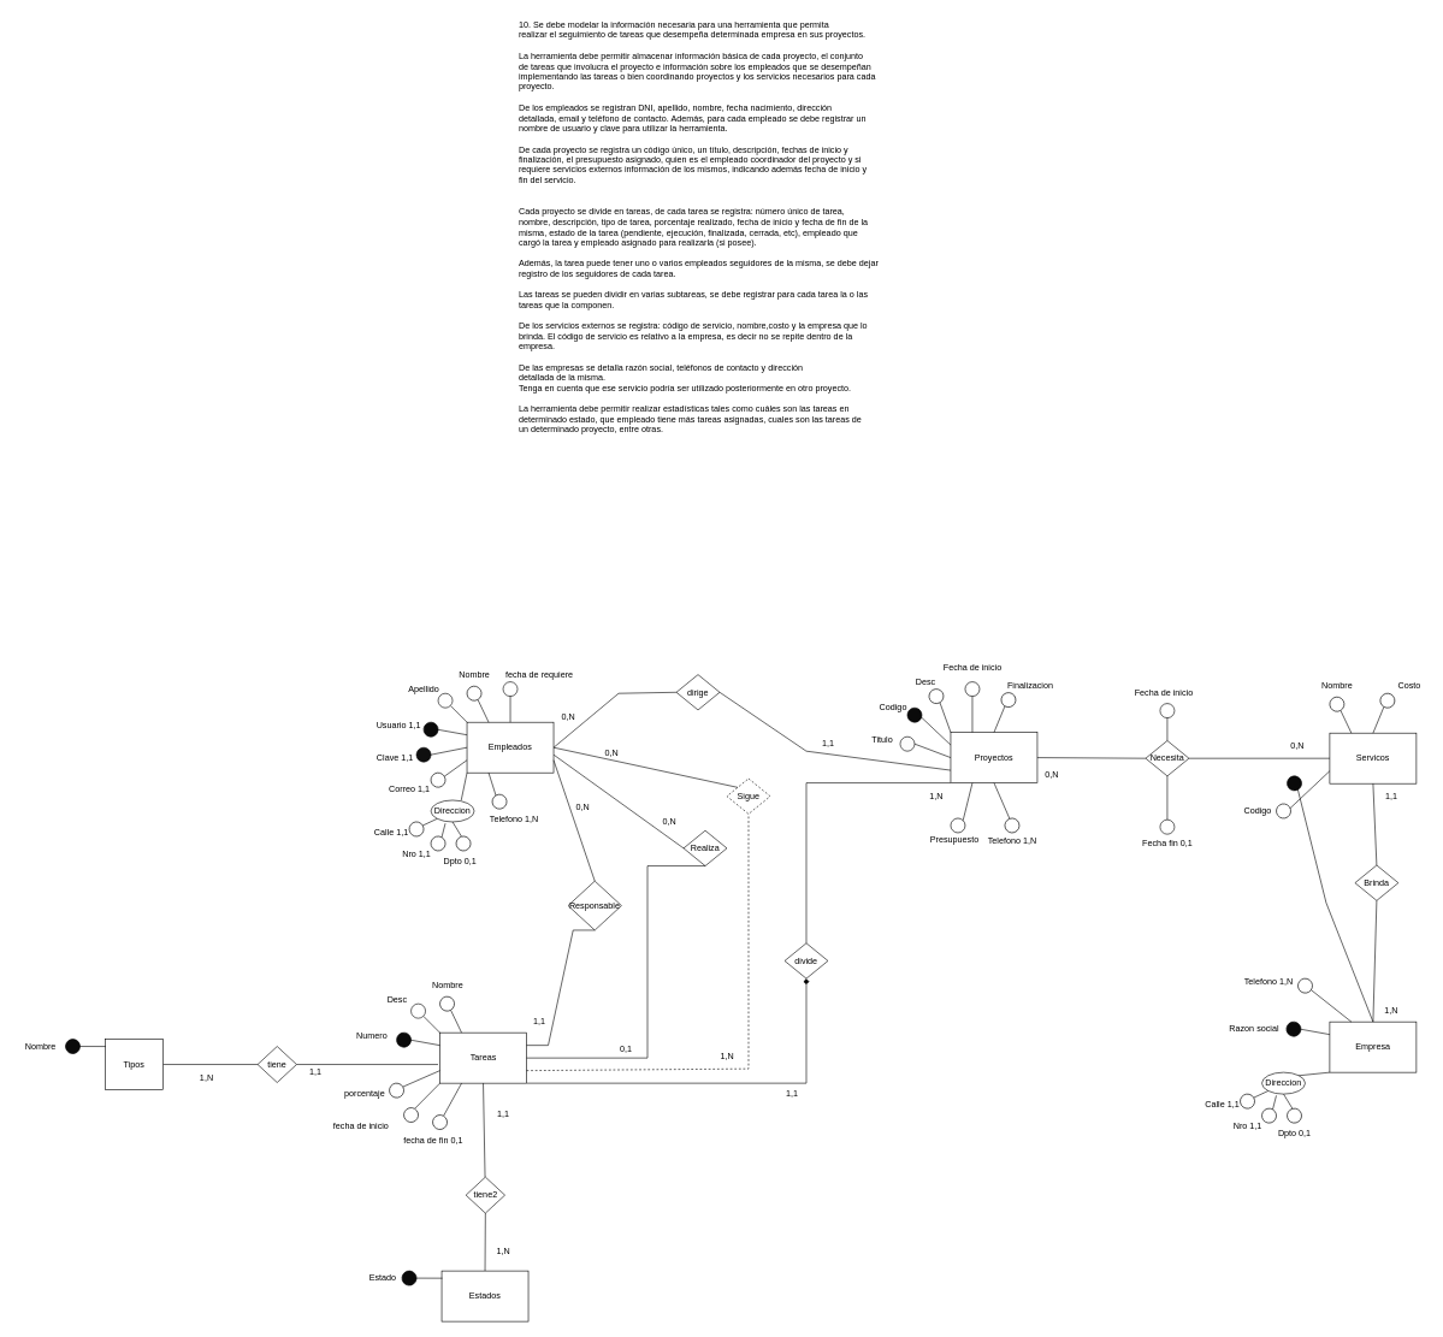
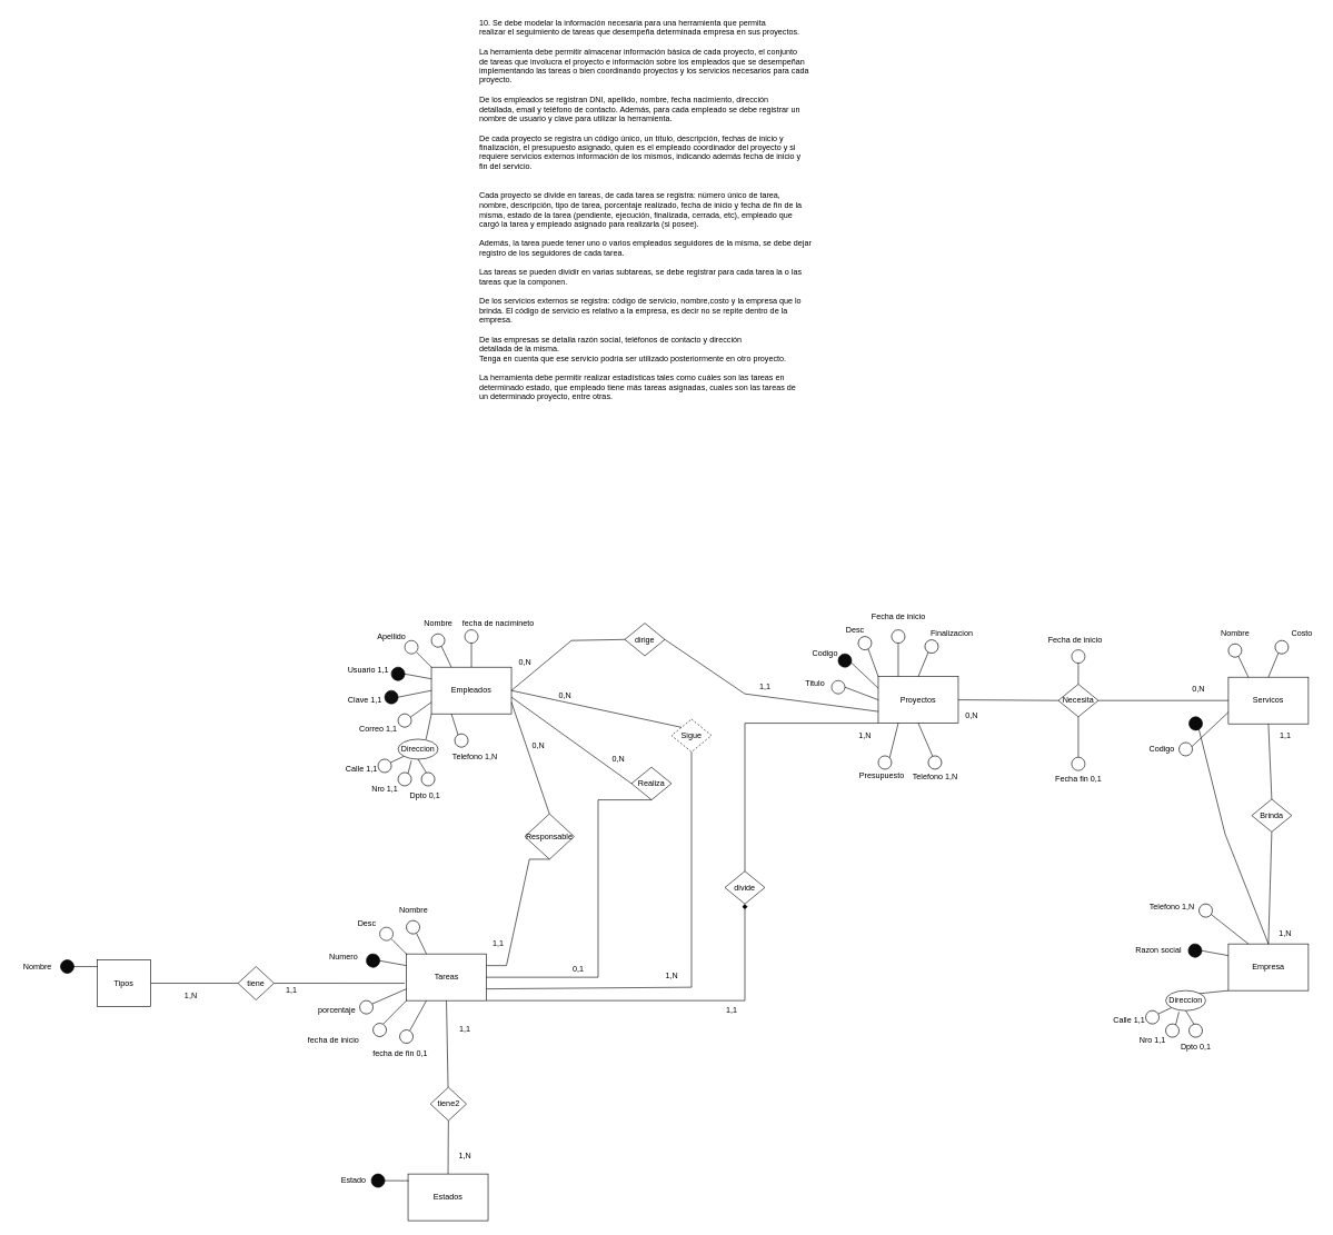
- <mxCell id="34" value="fecha de requiere" style="text;html=1;align=center;verticalAlign=middle;resizable=0;points=[];autosize=1;strokeColor=none;fillColor=none;" parent="1" vertex="1"><mxGeometry x="681" y="920" width="130" height="30" as="geometry" /></mxCell>
+ <mxCell id="34" value="fecha de nacimineto" style="text;html=1;align=center;verticalAlign=middle;resizable=0;points=[];autosize=1;strokeColor=none;fillColor=none;" parent="1" vertex="1"><mxGeometry x="681" y="920" width="130" height="30" as="geometry" /></mxCell>
- <mxCell id="94" value="" style="endArrow=none;html=1;rounded=0;entryX=0.5;entryY=1;entryDx=0;entryDy=0;exitX=1;exitY=0.75;exitDx=0;exitDy=0;dashed=1;" edge="1" parent="1" source="60" target="92"><mxGeometry width="50" height="50" relative="1" as="geometry"><mxPoint x="1056" y="1560" as="sourcePoint" /><mxPoint x="1076" y="1180" as="targetPoint" /><Array as="points"><mxPoint x="1036" y="1480" /></Array></mxGeometry></mxCell>
+ <mxCell id="94" value="" style="endArrow=none;html=1;rounded=0;entryX=0.5;entryY=1;entryDx=0;entryDy=0;exitX=1;exitY=0.75;exitDx=0;exitDy=0;" edge="1" parent="1" source="60" target="92"><mxGeometry width="50" height="50" relative="1" as="geometry"><mxPoint x="1056" y="1560" as="sourcePoint" /><mxPoint x="1076" y="1180" as="targetPoint" /><Array as="points"><mxPoint x="1036" y="1480" /></Array></mxGeometry></mxCell>
